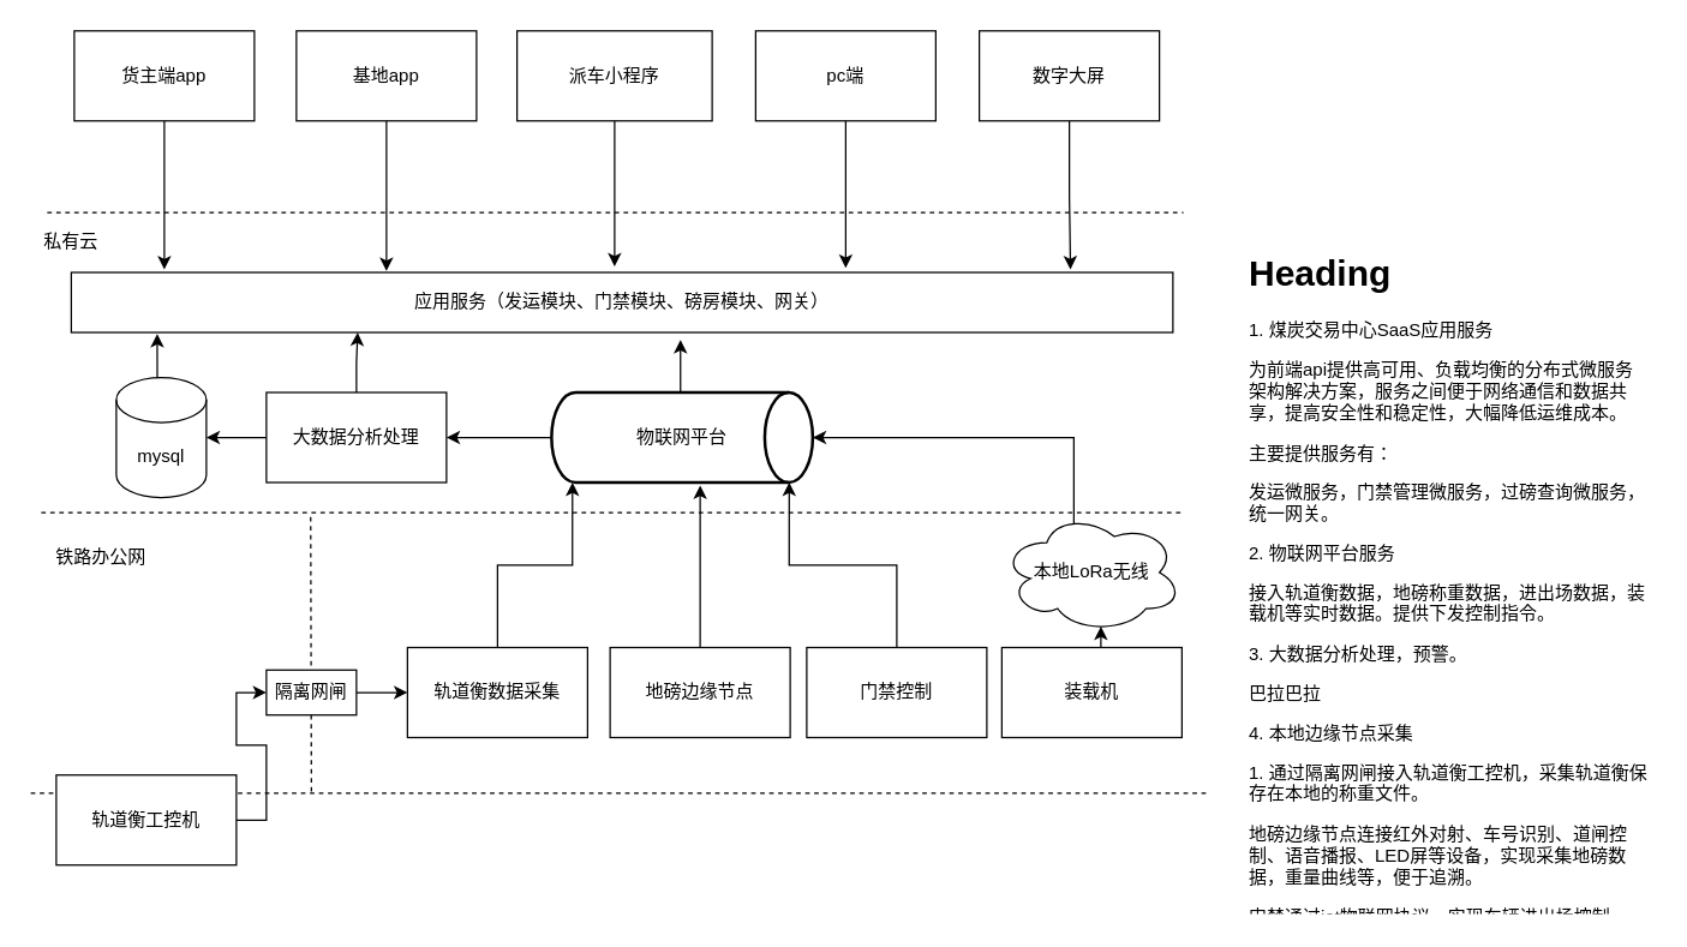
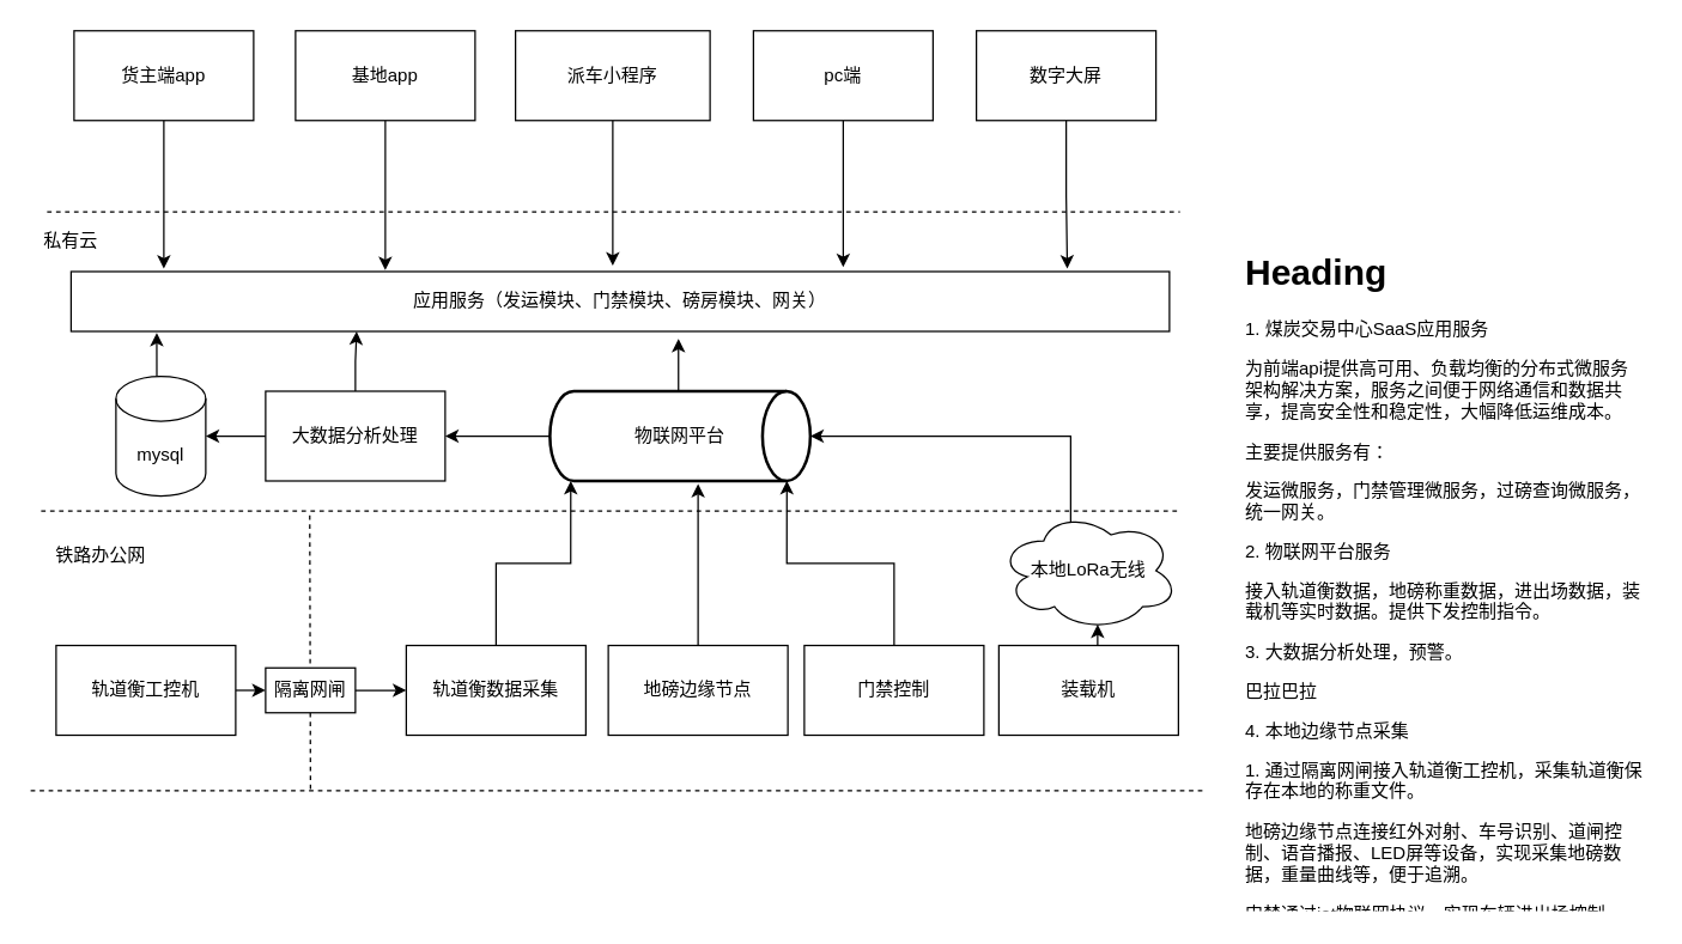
- <mxCell id="10" value="轨道衡工控机" style="rounded=0;whiteSpace=wrap;html=1;" parent="1" vertex="1"><mxGeometry x="37" y="516" width="120" height="60" as="geometry" /></mxCell>
+ <mxCell id="10" value="轨道衡工控机" style="rounded=0;whiteSpace=wrap;html=1;" parent="1" vertex="1"><mxGeometry x="37" y="431" width="120" height="60" as="geometry" /></mxCell>
